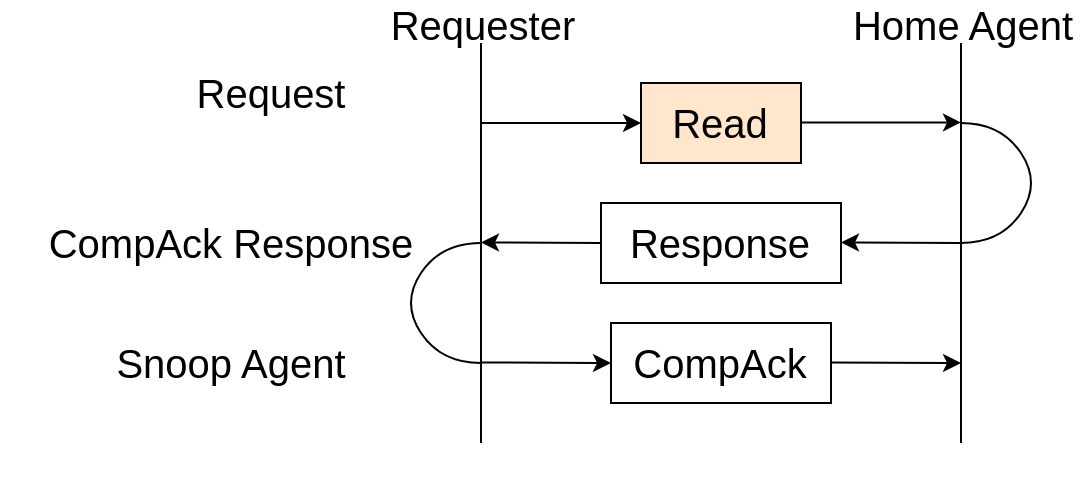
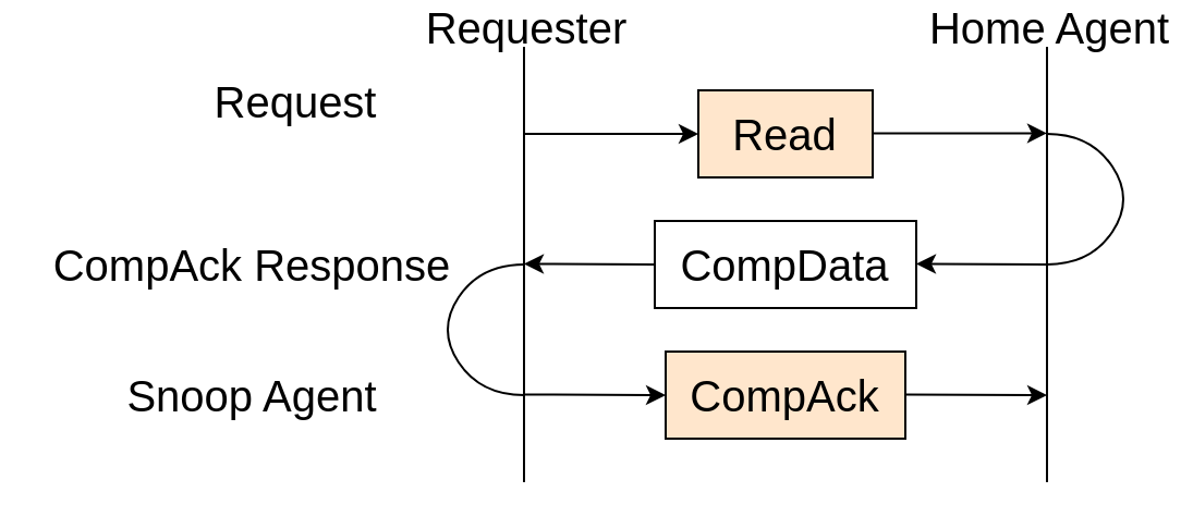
- <mxCell id="7" value="Response" style="rounded=0;whiteSpace=wrap;html=1;labelBackgroundColor=none;fontSize=20;" vertex="1" parent="1"><mxGeometry x="300" y="100" width="120" height="40" as="geometry" /></mxCell>
+ <mxCell id="7" value="CompData" style="rounded=0;whiteSpace=wrap;html=1;labelBackgroundColor=none;fontSize=20;" vertex="1" parent="1"><mxGeometry x="300" y="100" width="120" height="40" as="geometry" /></mxCell>
- <mxCell id="8" value="CompAck" style="rounded=0;whiteSpace=wrap;html=1;labelBackgroundColor=none;fontSize=20;" vertex="1" parent="1"><mxGeometry x="305" y="160" width="110" height="40" as="geometry" /></mxCell>
+ <mxCell id="8" value="CompAck" style="rounded=0;whiteSpace=wrap;html=1;labelBackgroundColor=none;fontSize=20;fillColor=#ffe6cc;" vertex="1" parent="1"><mxGeometry x="305" y="160" width="110" height="40" as="geometry" /></mxCell>
